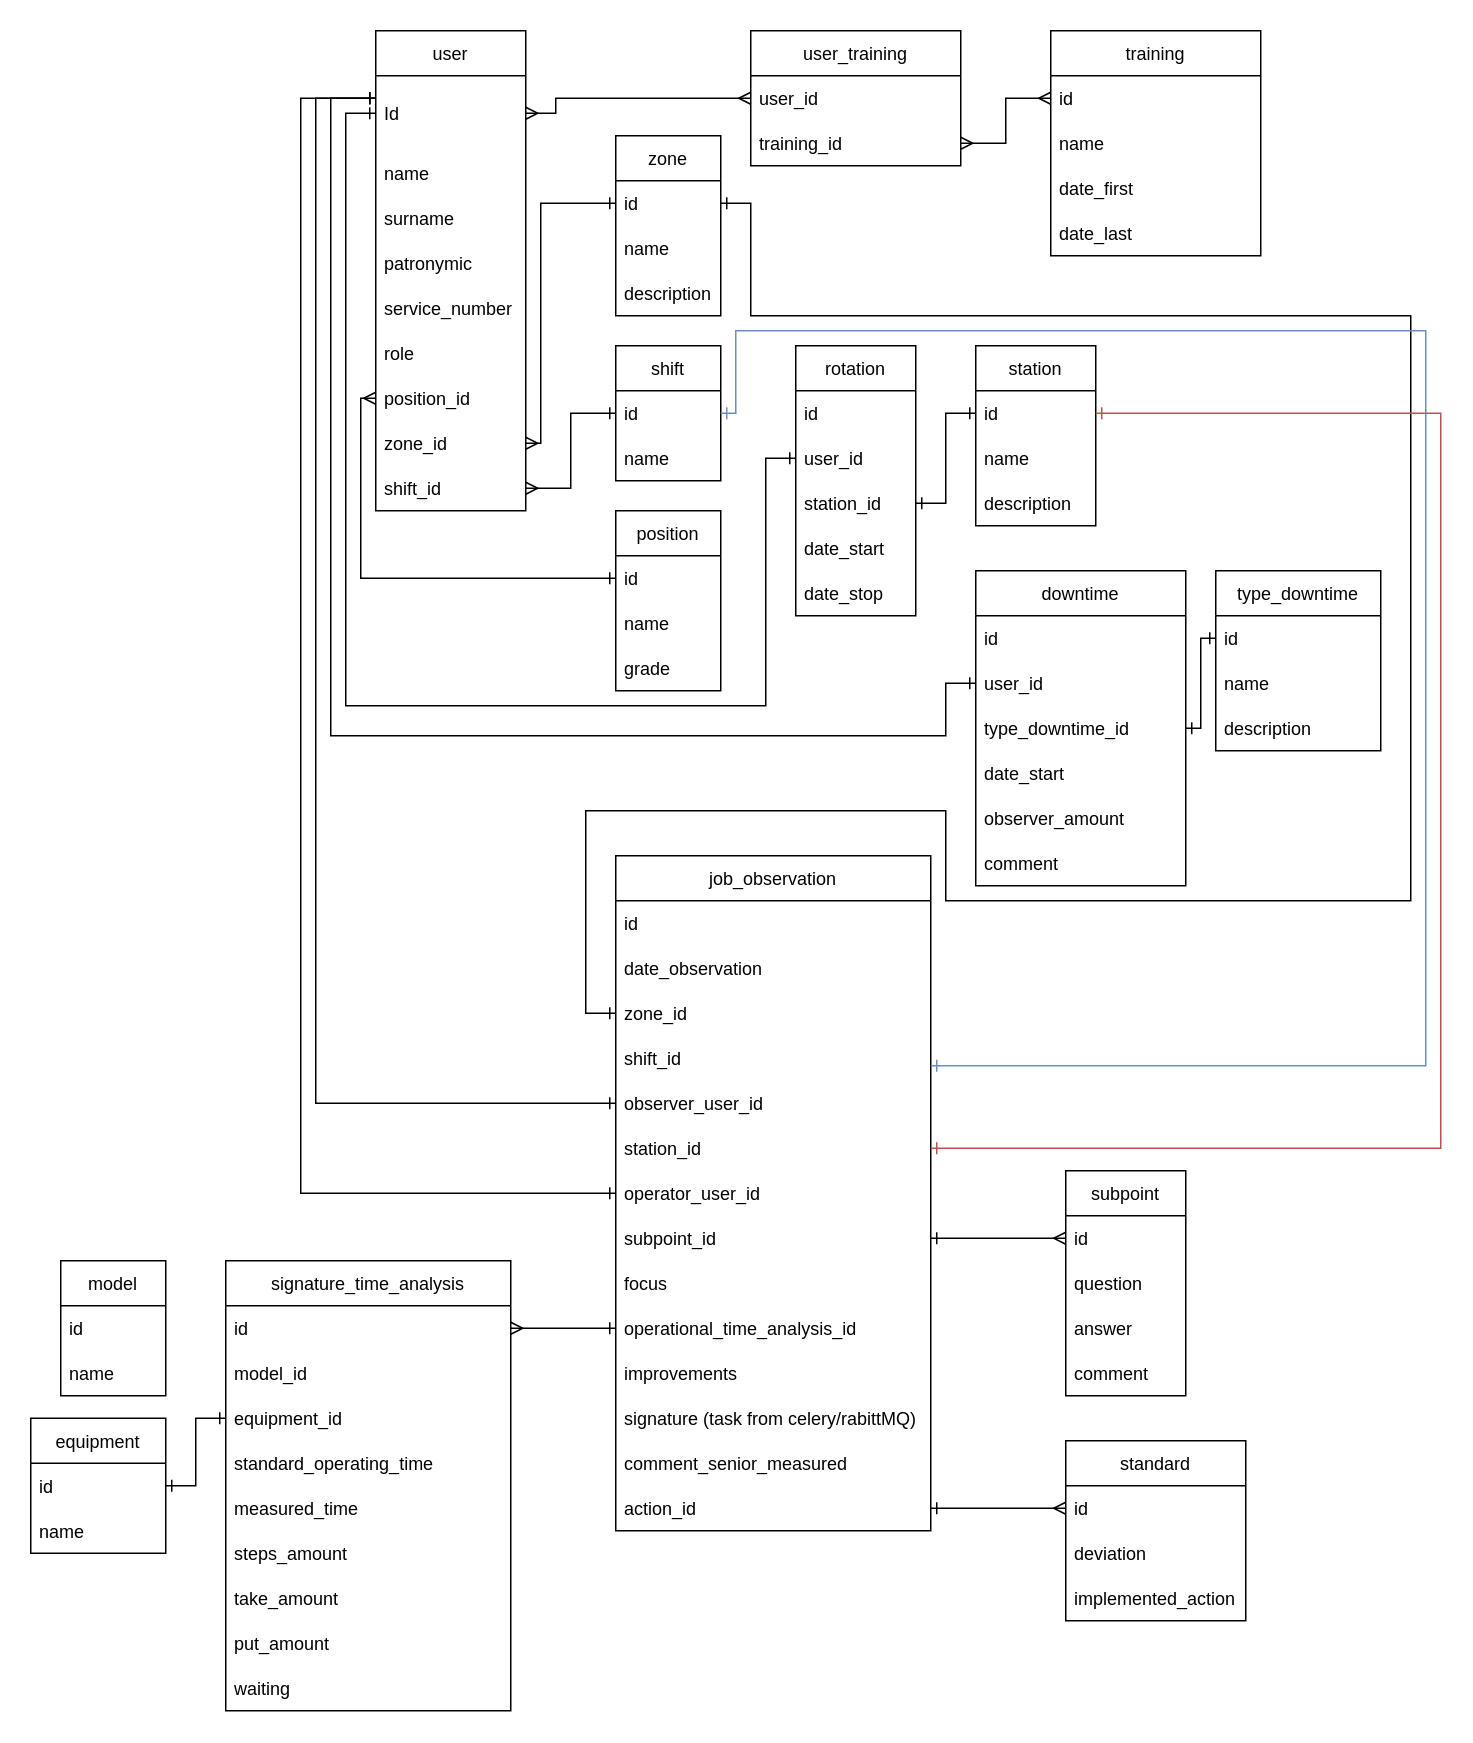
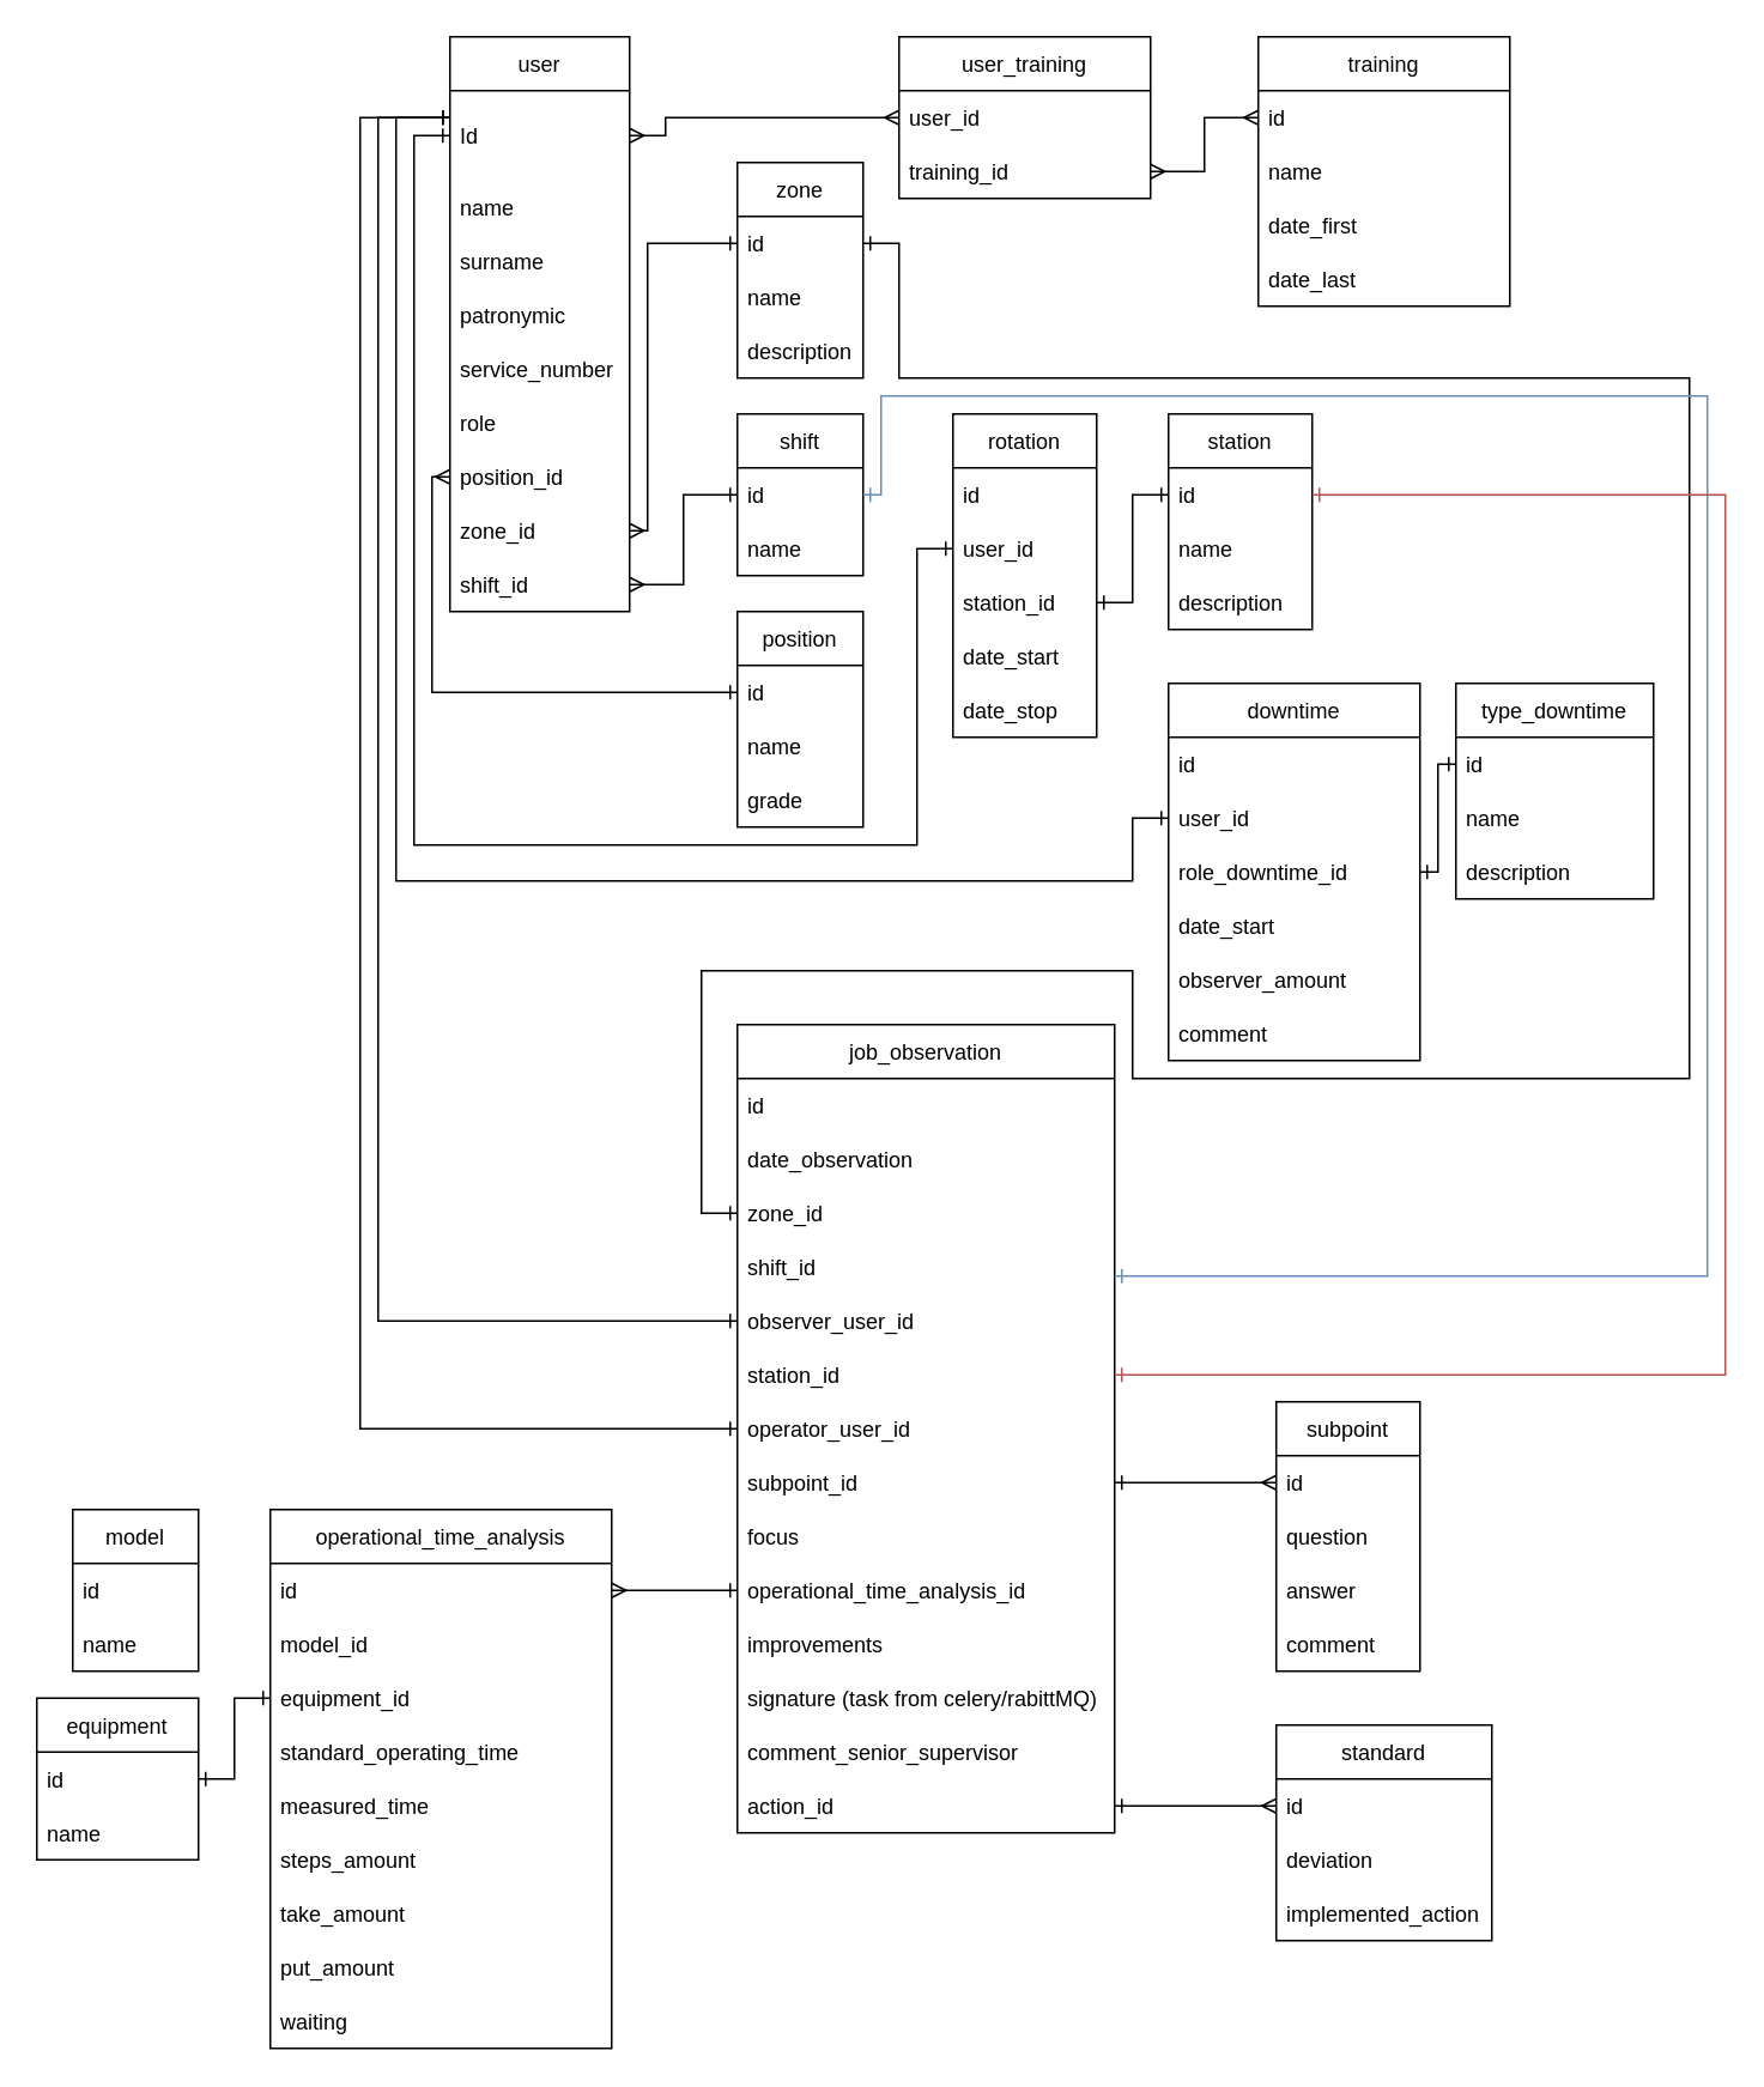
- <mxCell id="52" value="type_downtime_id" style="text;strokeColor=none;fillColor=none;align=left;verticalAlign=middle;spacingLeft=4;spacingRight=4;overflow=hidden;points=[[0,0.5],[1,0.5]];portConstraint=eastwest;rotatable=0;" parent="49" vertex="1"><mxGeometry y="90" width="140" height="30" as="geometry" /></mxCell>
+ <mxCell id="52" value="role_downtime_id" style="text;strokeColor=none;fillColor=none;align=left;verticalAlign=middle;spacingLeft=4;spacingRight=4;overflow=hidden;points=[[0,0.5],[1,0.5]];portConstraint=eastwest;rotatable=0;" parent="49" vertex="1"><mxGeometry y="90" width="140" height="30" as="geometry" /></mxCell>
- <mxCell id="93" value="signature_time_analysis" style="swimlane;fontStyle=0;childLayout=stackLayout;horizontal=1;startSize=30;horizontalStack=0;resizeParent=1;resizeParentMax=0;resizeLast=0;collapsible=1;marginBottom=0;" vertex="1" parent="1"><mxGeometry x="150" y="840" width="190" height="300" as="geometry" /></mxCell>
+ <mxCell id="93" value="operational_time_analysis" style="swimlane;fontStyle=0;childLayout=stackLayout;horizontal=1;startSize=30;horizontalStack=0;resizeParent=1;resizeParentMax=0;resizeLast=0;collapsible=1;marginBottom=0;" vertex="1" parent="1"><mxGeometry x="150" y="840" width="190" height="300" as="geometry" /></mxCell>
- <mxCell id="75" value="comment_senior_measured" style="text;strokeColor=none;fillColor=none;align=left;verticalAlign=middle;spacingLeft=4;spacingRight=4;overflow=hidden;points=[[0,0.5],[1,0.5]];portConstraint=eastwest;rotatable=0;" parent="62" vertex="1"><mxGeometry y="390" width="210" height="30" as="geometry" /></mxCell>
+ <mxCell id="75" value="comment_senior_supervisor" style="text;strokeColor=none;fillColor=none;align=left;verticalAlign=middle;spacingLeft=4;spacingRight=4;overflow=hidden;points=[[0,0.5],[1,0.5]];portConstraint=eastwest;rotatable=0;" parent="62" vertex="1"><mxGeometry y="390" width="210" height="30" as="geometry" /></mxCell>
